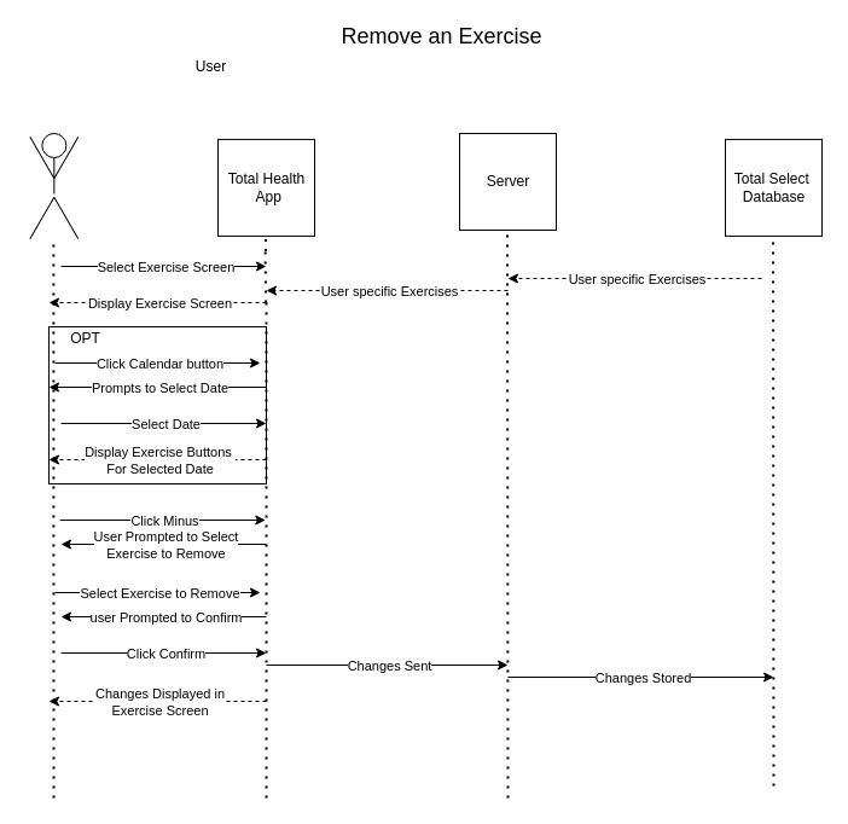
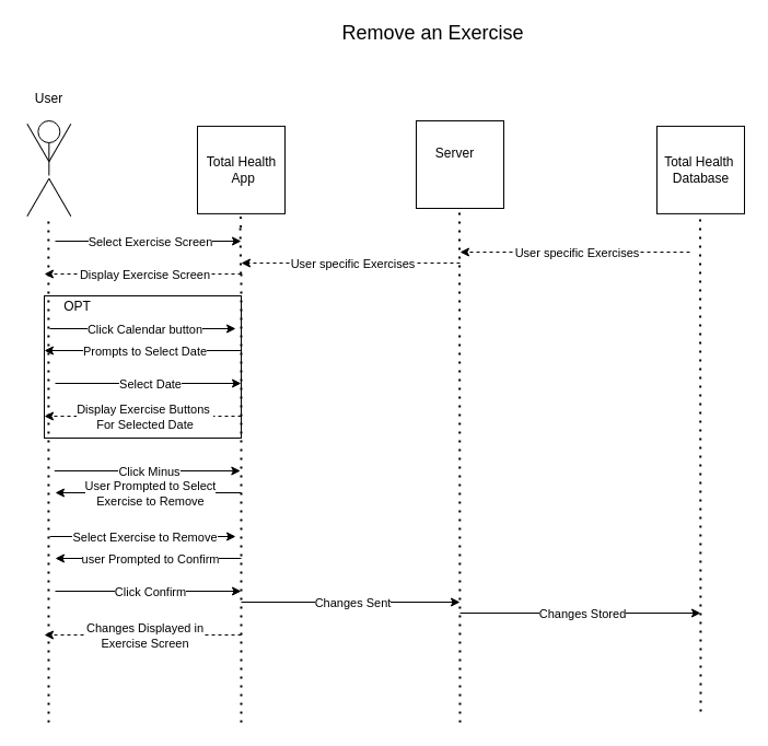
- <mxCell id="26" value="&lt;font style=&quot;font-size: 18px&quot;&gt;Remove an Exercise&lt;/font&gt;" style="text;html=1;resizable=0;autosize=1;align=center;verticalAlign=middle;points=[];fillColor=none;strokeColor=none;rounded=0;" vertex="1" parent="1"><mxGeometry x="275" y="20" width="180" height="20" as="geometry" /></mxCell>
+ <mxCell id="26" value="&lt;font style=&quot;font-size: 18px&quot;&gt;Remove an Exercise&lt;/font&gt;" style="text;html=1;resizable=0;autosize=1;align=center;verticalAlign=middle;points=[];fillColor=none;strokeColor=none;rounded=0;" vertex="1" parent="1"><mxGeometry x="305" y="20" width="180" height="20" as="geometry" /></mxCell>
- <mxCell id="19" value="User" style="text;html=1;resizable=0;autosize=1;align=center;verticalAlign=middle;points=[];fillColor=none;strokeColor=none;rounded=0;" vertex="1" parent="1"><mxGeometry x="154.33" y="45" width="40" height="20" as="geometry" /></mxCell>
+ <mxCell id="19" value="User" style="text;html=1;resizable=0;autosize=1;align=center;verticalAlign=middle;points=[];fillColor=none;strokeColor=none;rounded=0;" vertex="1" parent="1"><mxGeometry x="24.33" y="80" width="40" height="20" as="geometry" /></mxCell>
- <mxCell id="17" value="Server" style="text;html=1;resizable=0;autosize=1;align=center;verticalAlign=middle;points=[];fillColor=none;strokeColor=none;rounded=0;" vertex="1" parent="1"><mxGeometry x="395" y="140" width="50" height="20" as="geometry" /></mxCell>
+ <mxCell id="17" value="Server" style="text;html=1;resizable=0;autosize=1;align=center;verticalAlign=middle;points=[];fillColor=none;strokeColor=none;rounded=0;" vertex="1" parent="1"><mxGeometry x="390" y="130" width="50" height="20" as="geometry" /></mxCell>
- <mxCell id="18" value="Total Select&amp;nbsp;&lt;br&gt;Database" style="text;html=1;resizable=0;autosize=1;align=center;verticalAlign=middle;points=[];fillColor=none;strokeColor=none;rounded=0;" vertex="1" parent="1"><mxGeometry x="600" y="139.91" width="80" height="30" as="geometry" /></mxCell>
+ <mxCell id="18" value="Total Health&amp;nbsp;&lt;br&gt;Database" style="text;html=1;resizable=0;autosize=1;align=center;verticalAlign=middle;points=[];fillColor=none;strokeColor=none;rounded=0;" vertex="1" parent="1"><mxGeometry x="600" y="139.91" width="80" height="30" as="geometry" /></mxCell>
